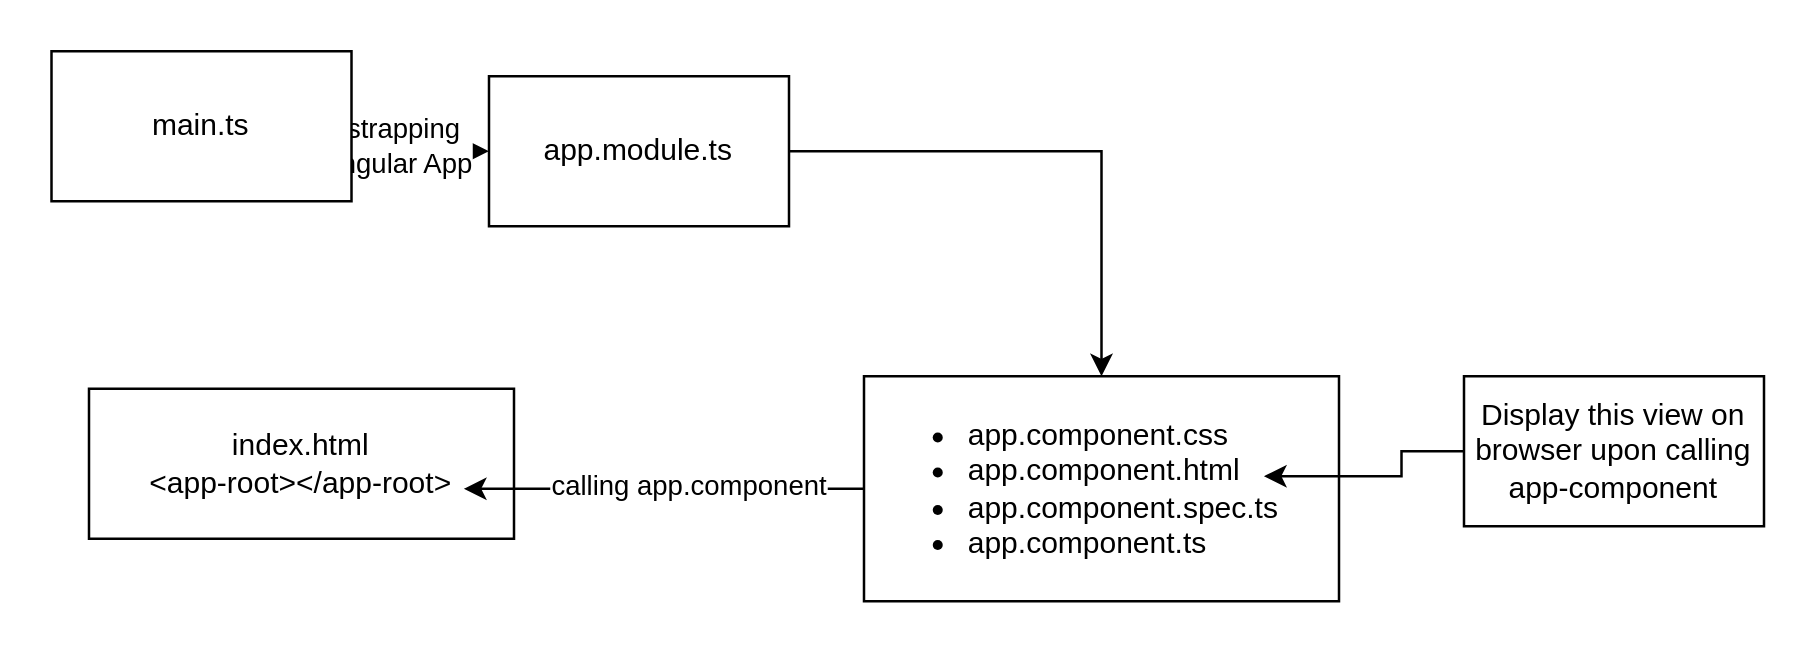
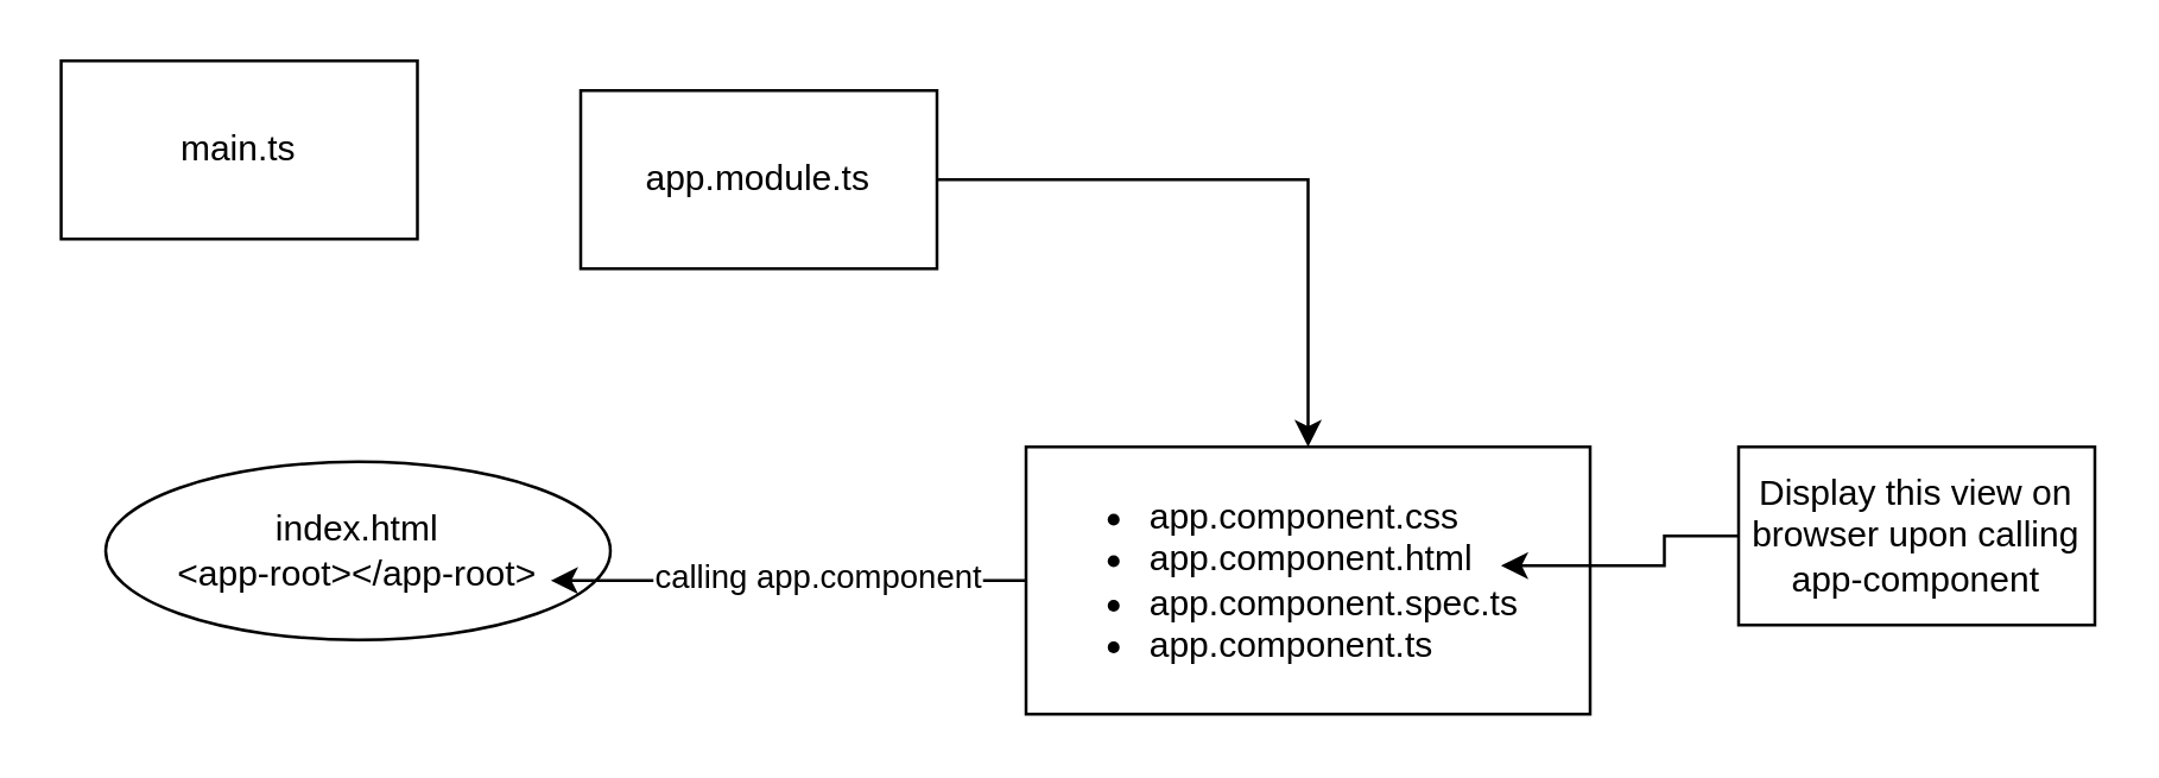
- <mxCell id="2" style="edgeStyle=orthogonalEdgeStyle;rounded=0;orthogonalLoop=1;jettySize=auto;html=1;entryX=0;entryY=0.5;entryDx=0;entryDy=0;" edge="1" parent="1" source="4" target="6"><mxGeometry relative="1" as="geometry" /></mxCell>
- <mxCell id="3" value="Bootstrapping&amp;nbsp;&lt;br&gt;an Angular App" style="edgeLabel;html=1;align=center;verticalAlign=middle;resizable=0;points=[];" vertex="1" connectable="0" parent="2"><mxGeometry x="0.264" y="3" relative="1" as="geometry"><mxPoint x="-21" as="offset" /></mxGeometry></mxCell>
- <mxCell id="8" value="index.html&lt;br&gt;&amp;lt;app-root&amp;gt;&amp;lt;/app-root&amp;gt;" style="rounded=0;whiteSpace=wrap;html=1;" vertex="1" parent="1"><mxGeometry x="35" y="155" width="170" height="60" as="geometry" /></mxCell>
+ <mxCell id="8" value="index.html&lt;br&gt;&amp;lt;app-root&amp;gt;&amp;lt;/app-root&amp;gt;" style="ellipse;whiteSpace=wrap;html=1;" vertex="1" parent="1"><mxGeometry x="35" y="155" width="170" height="60" as="geometry" /></mxCell>
